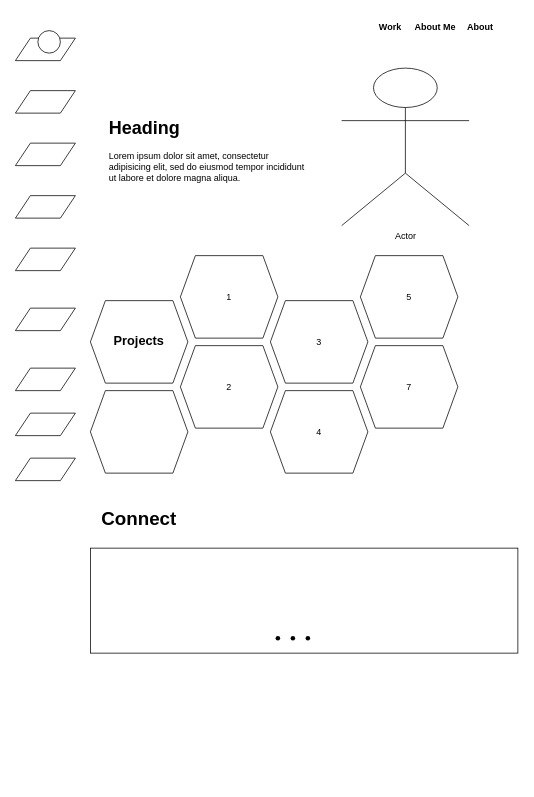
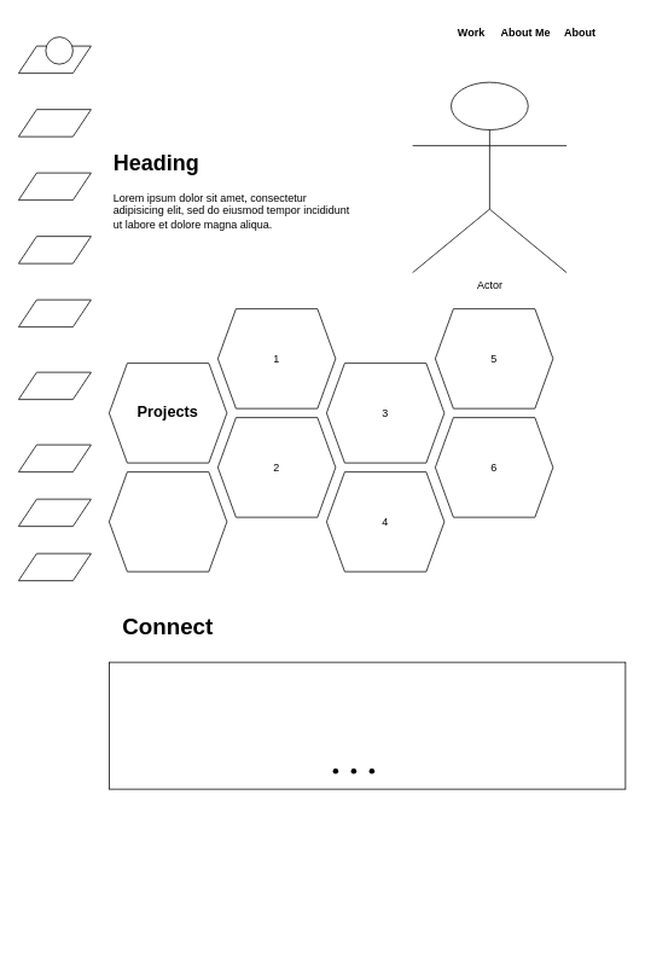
- <mxCell id="13" value="&lt;h1&gt;Heading&lt;/h1&gt;&lt;p&gt;Lorem ipsum dolor sit amet, consectetur adipisicing elit, sed do eiusmod tempor incididunt ut labore et dolore magna aliqua.&lt;/p&gt;" style="text;html=1;strokeColor=none;fillColor=none;spacing=5;spacingTop=-20;whiteSpace=wrap;overflow=hidden;rounded=0;" vertex="1" parent="1"><mxGeometry x="140" y="150" width="280" height="130" as="geometry" /></mxCell>
+ <mxCell id="13" value="&lt;h1&gt;Heading&lt;/h1&gt;&lt;p&gt;Lorem ipsum dolor sit amet, consectetur adipisicing elit, sed do eiusmod tempor incididunt ut labore et dolore magna aliqua.&lt;/p&gt;" style="text;html=1;strokeColor=none;fillColor=none;spacing=5;spacingTop=-20;whiteSpace=wrap;overflow=hidden;rounded=0;" vertex="1" parent="1"><mxGeometry x="120" y="160" width="280" height="130" as="geometry" /></mxCell>
- <mxCell id="23" value="7" style="shape=hexagon;perimeter=hexagonPerimeter2;whiteSpace=wrap;html=1;fixedSize=1;" vertex="1" parent="1"><mxGeometry x="480" y="460" width="130" height="110" as="geometry" /></mxCell>
+ <mxCell id="23" value="6" style="shape=hexagon;perimeter=hexagonPerimeter2;whiteSpace=wrap;html=1;fixedSize=1;" vertex="1" parent="1"><mxGeometry x="480" y="460" width="130" height="110" as="geometry" /></mxCell>
